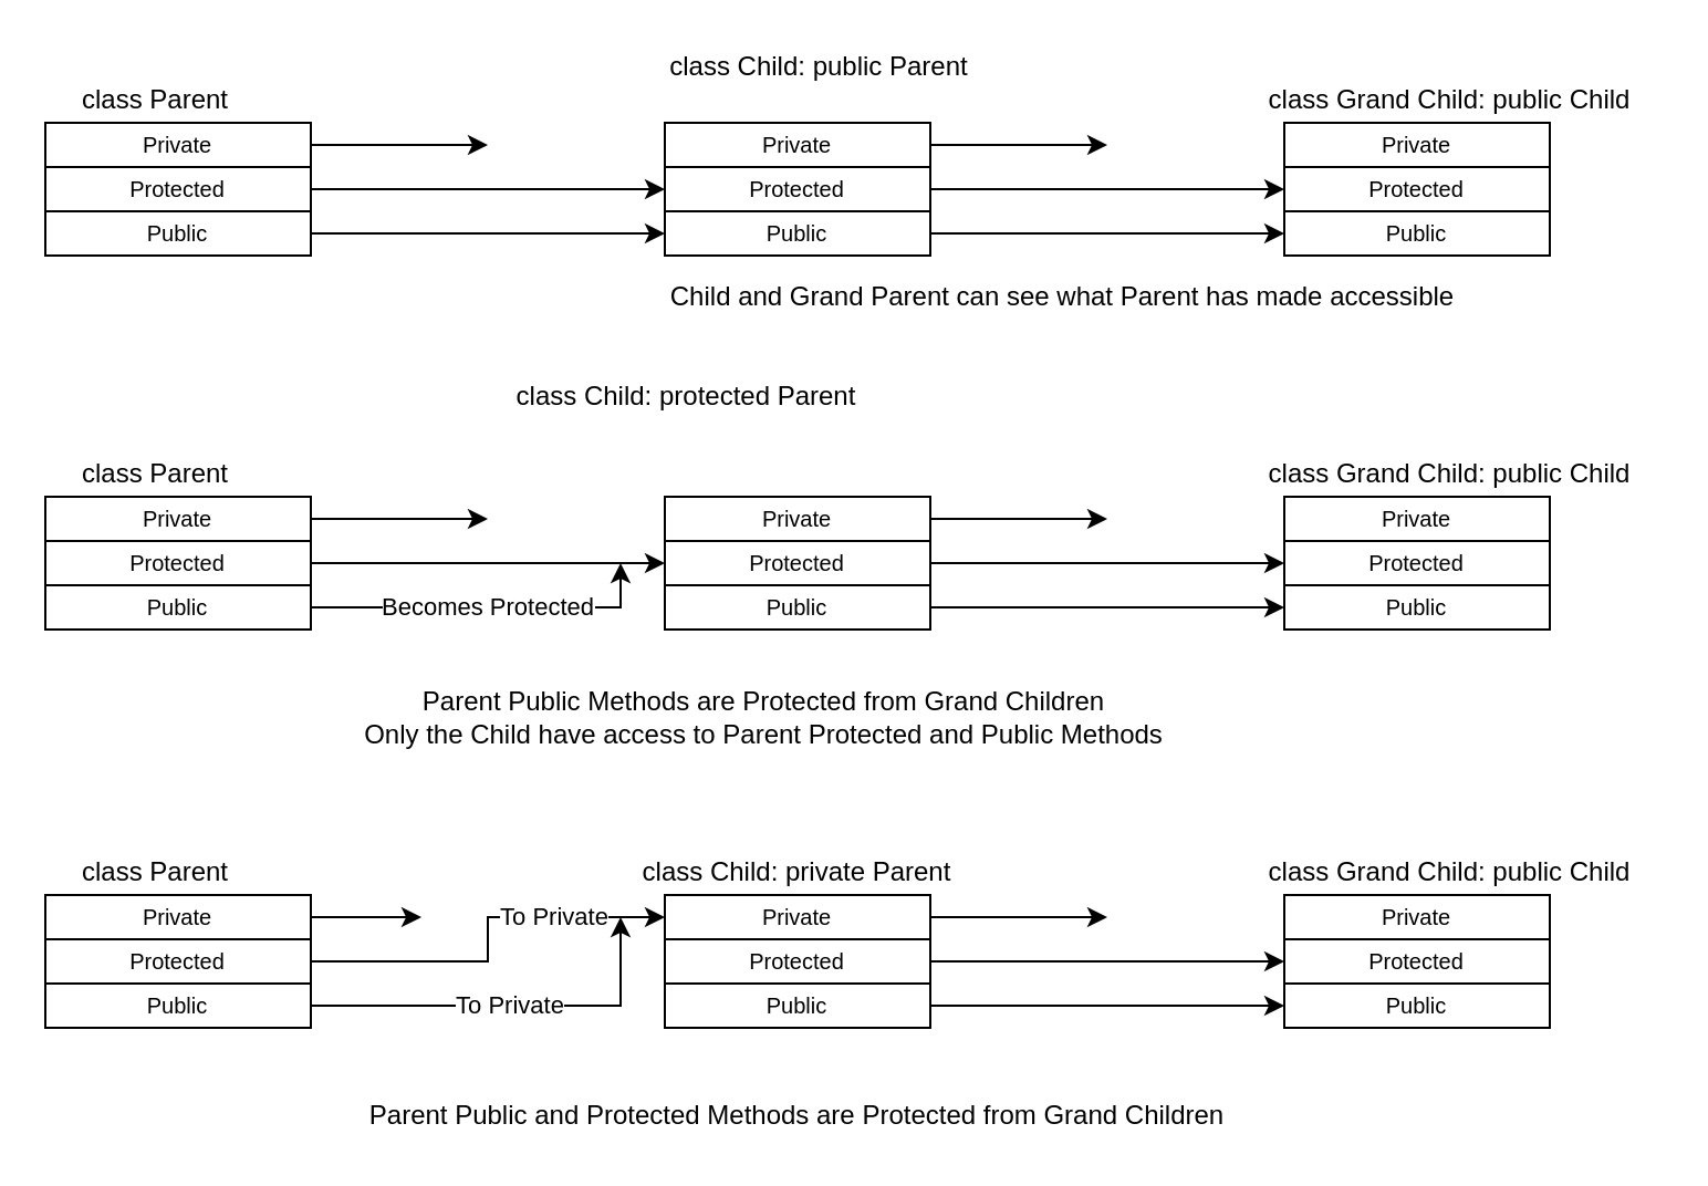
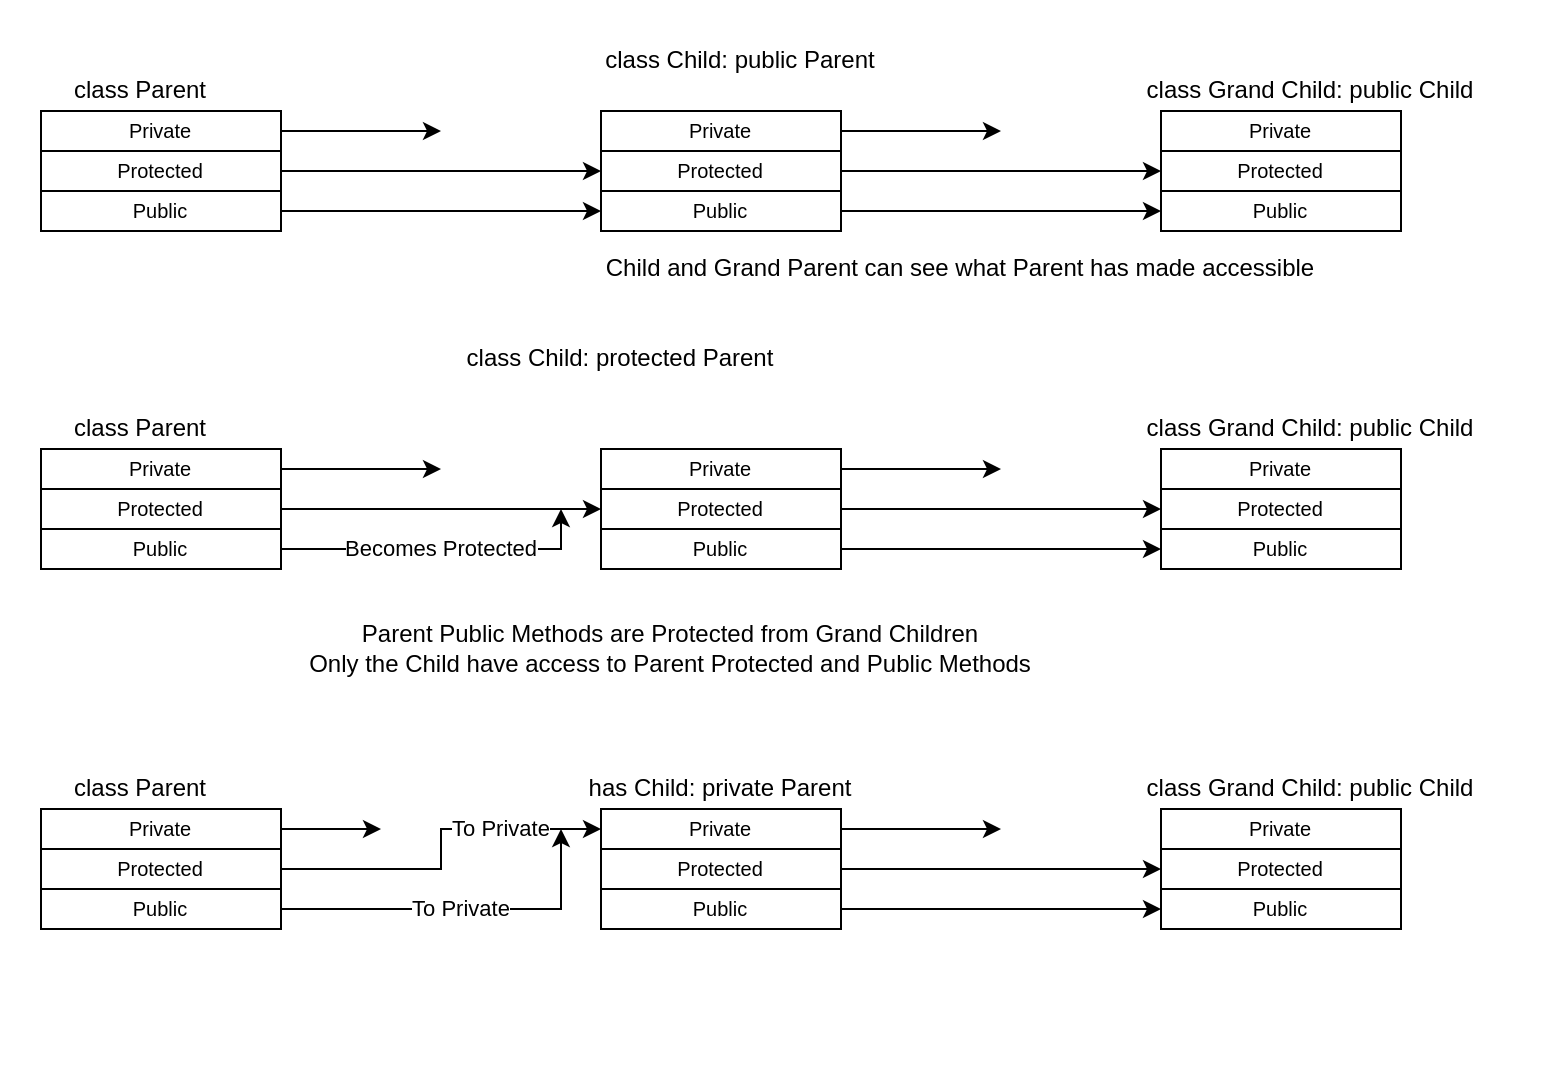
- <mxCell id="42" value="Parent Public Methods are Protected from Grand Children&lt;br&gt;Only the Child have access to Parent Protected and Public Methods" style="text;html=1;strokeColor=none;fillColor=none;align=center;verticalAlign=middle;whiteSpace=wrap;rounded=0;fontSize=12;" parent="1" vertex="1"><mxGeometry x="150" y="314" width="390" height="20" as="geometry" /></mxCell>
+ <mxCell id="42" value="Parent Public Methods are Protected from Grand Children&lt;br&gt;Only the Child have access to Parent Protected and Public Methods" style="text;html=1;strokeColor=none;fillColor=none;align=center;verticalAlign=middle;whiteSpace=wrap;rounded=0;fontSize=12;" parent="1" vertex="1"><mxGeometry x="140" y="314" width="390" height="20" as="geometry" /></mxCell>
- <mxCell id="57" value="class Child: private Parent" style="text;html=1;strokeColor=none;fillColor=none;align=center;verticalAlign=middle;whiteSpace=wrap;rounded=0;fontSize=12;" parent="1" vertex="1"><mxGeometry x="280" y="384" width="160" height="20" as="geometry" /></mxCell>
+ <mxCell id="57" value="has Child: private Parent" style="text;html=1;strokeColor=none;fillColor=none;align=center;verticalAlign=middle;whiteSpace=wrap;rounded=0;fontSize=12;" parent="1" vertex="1"><mxGeometry x="280" y="384" width="160" height="20" as="geometry" /></mxCell>
- <mxCell id="64" value="Parent Public and Protected Methods are Protected from Grand Children" style="text;html=1;strokeColor=none;fillColor=none;align=center;verticalAlign=middle;whiteSpace=wrap;rounded=0;fontSize=12;" parent="1" vertex="1"><mxGeometry x="165" y="494" width="390" height="20" as="geometry" /></mxCell>
